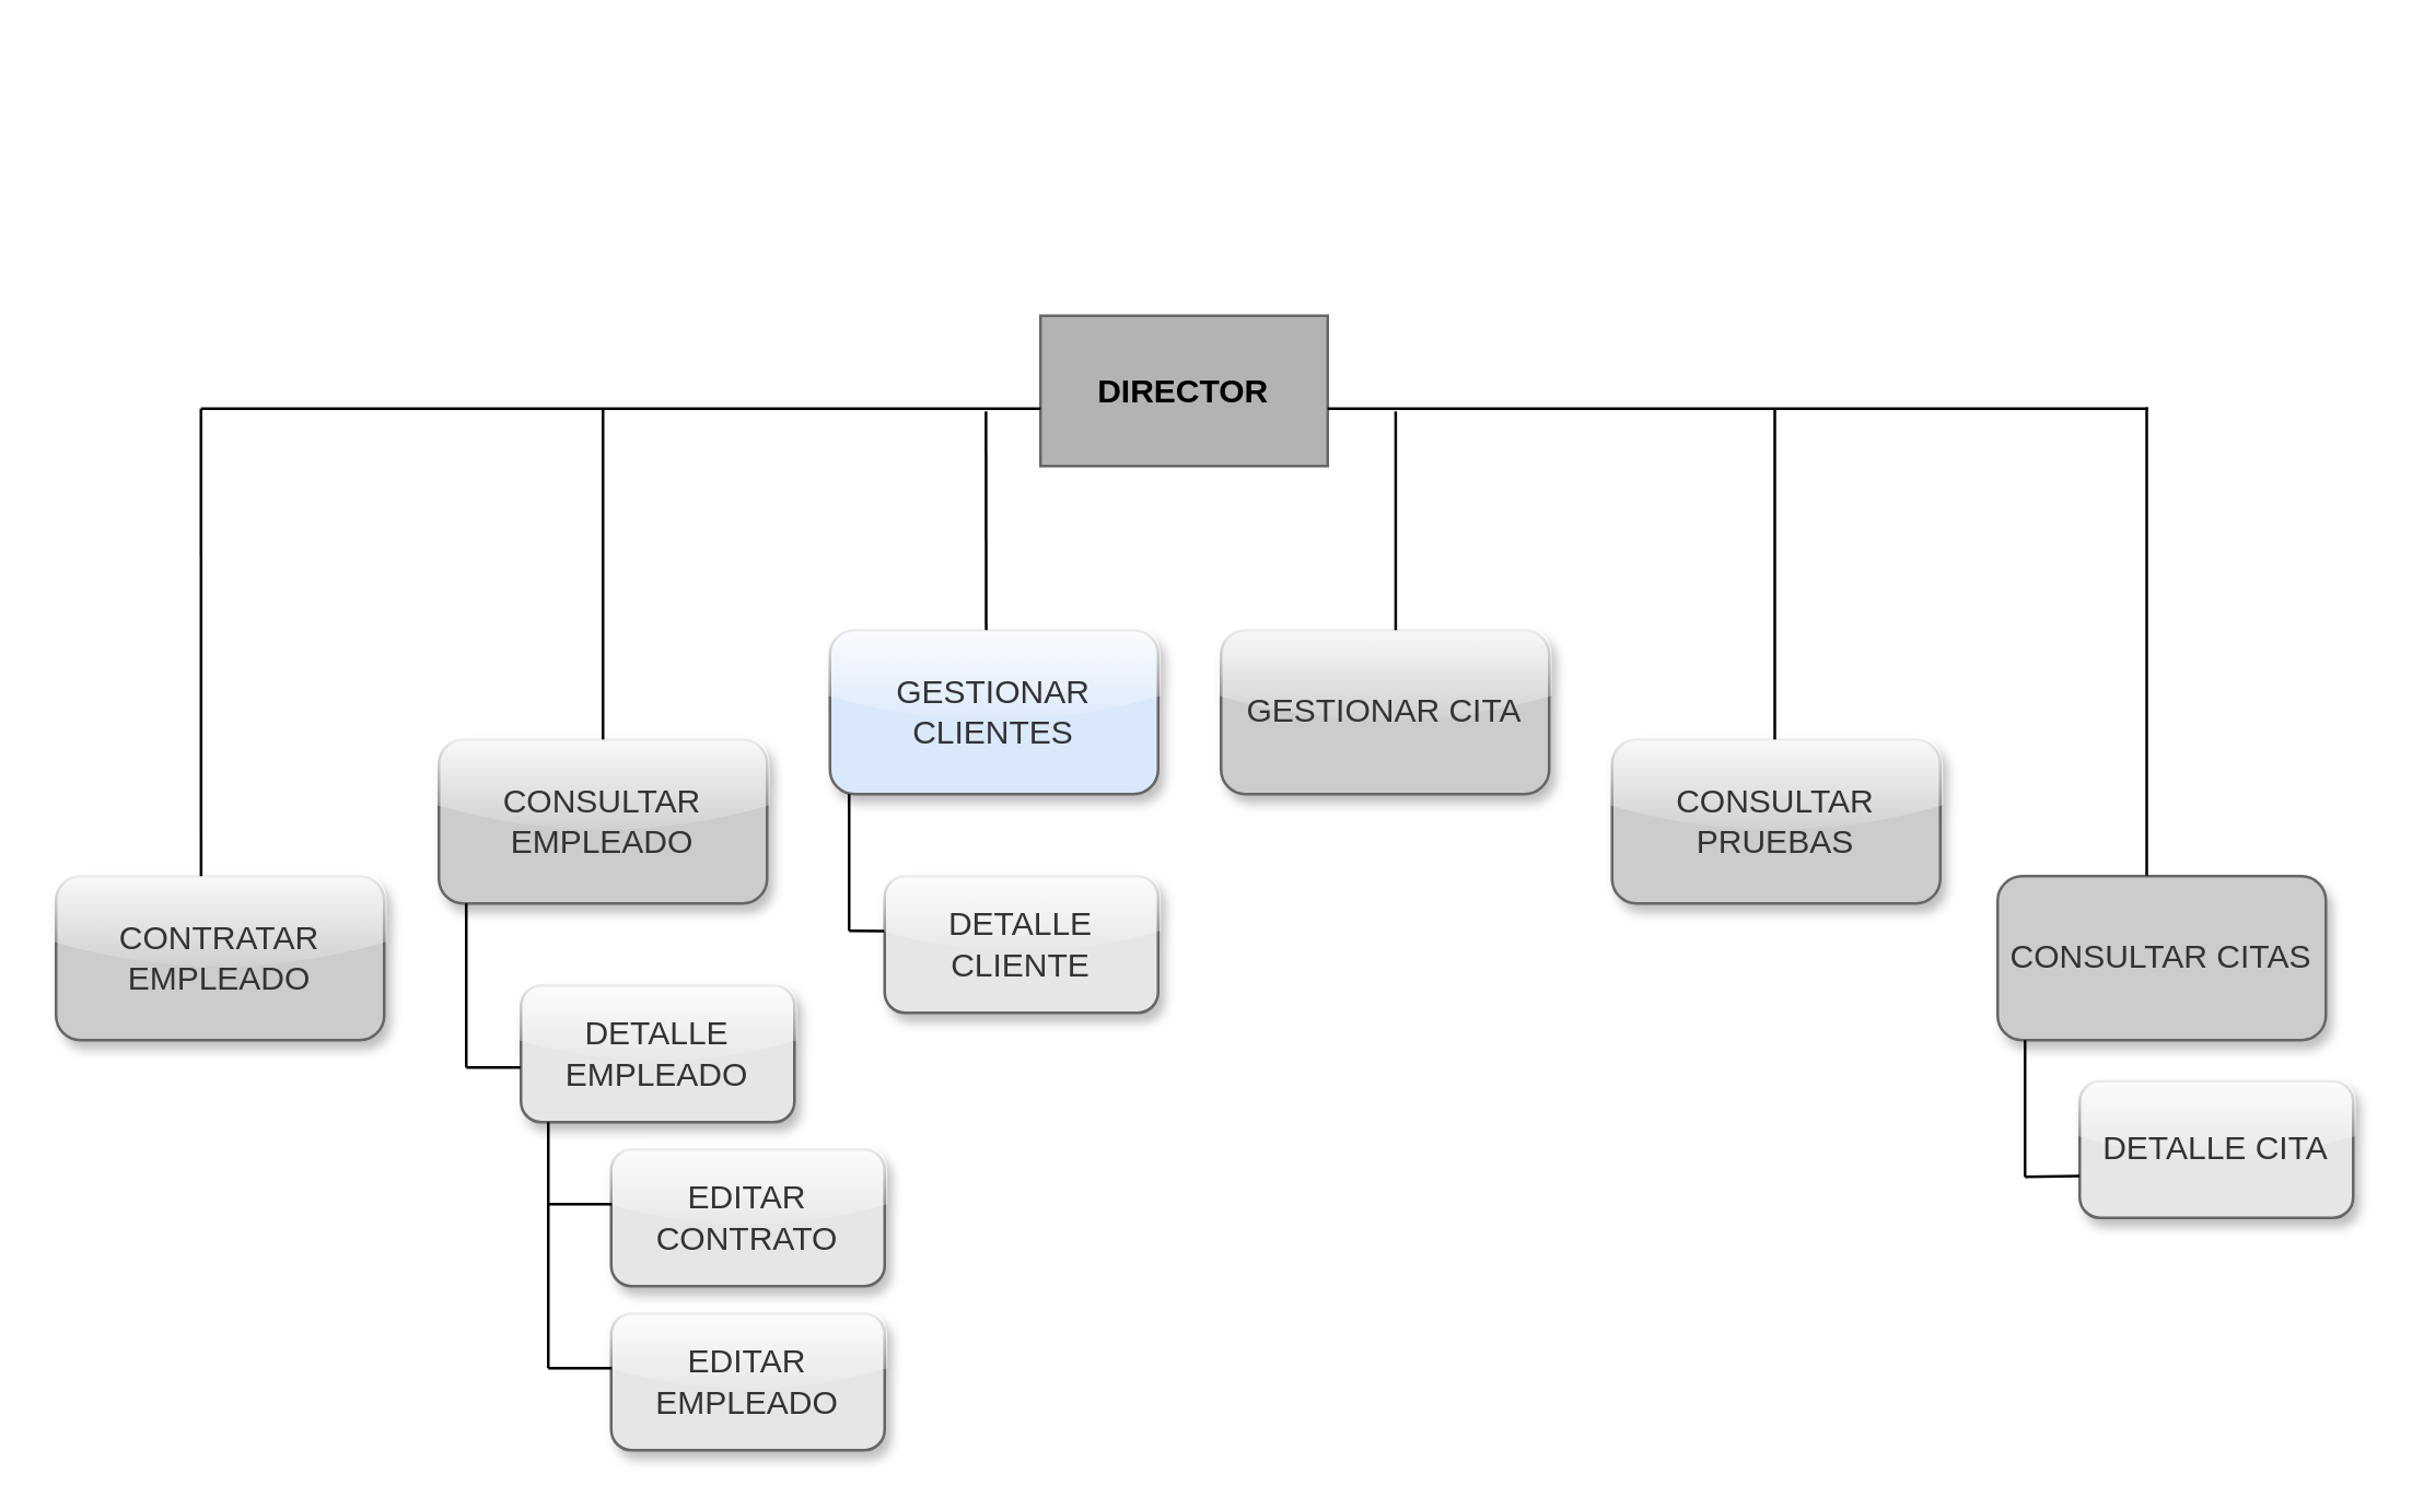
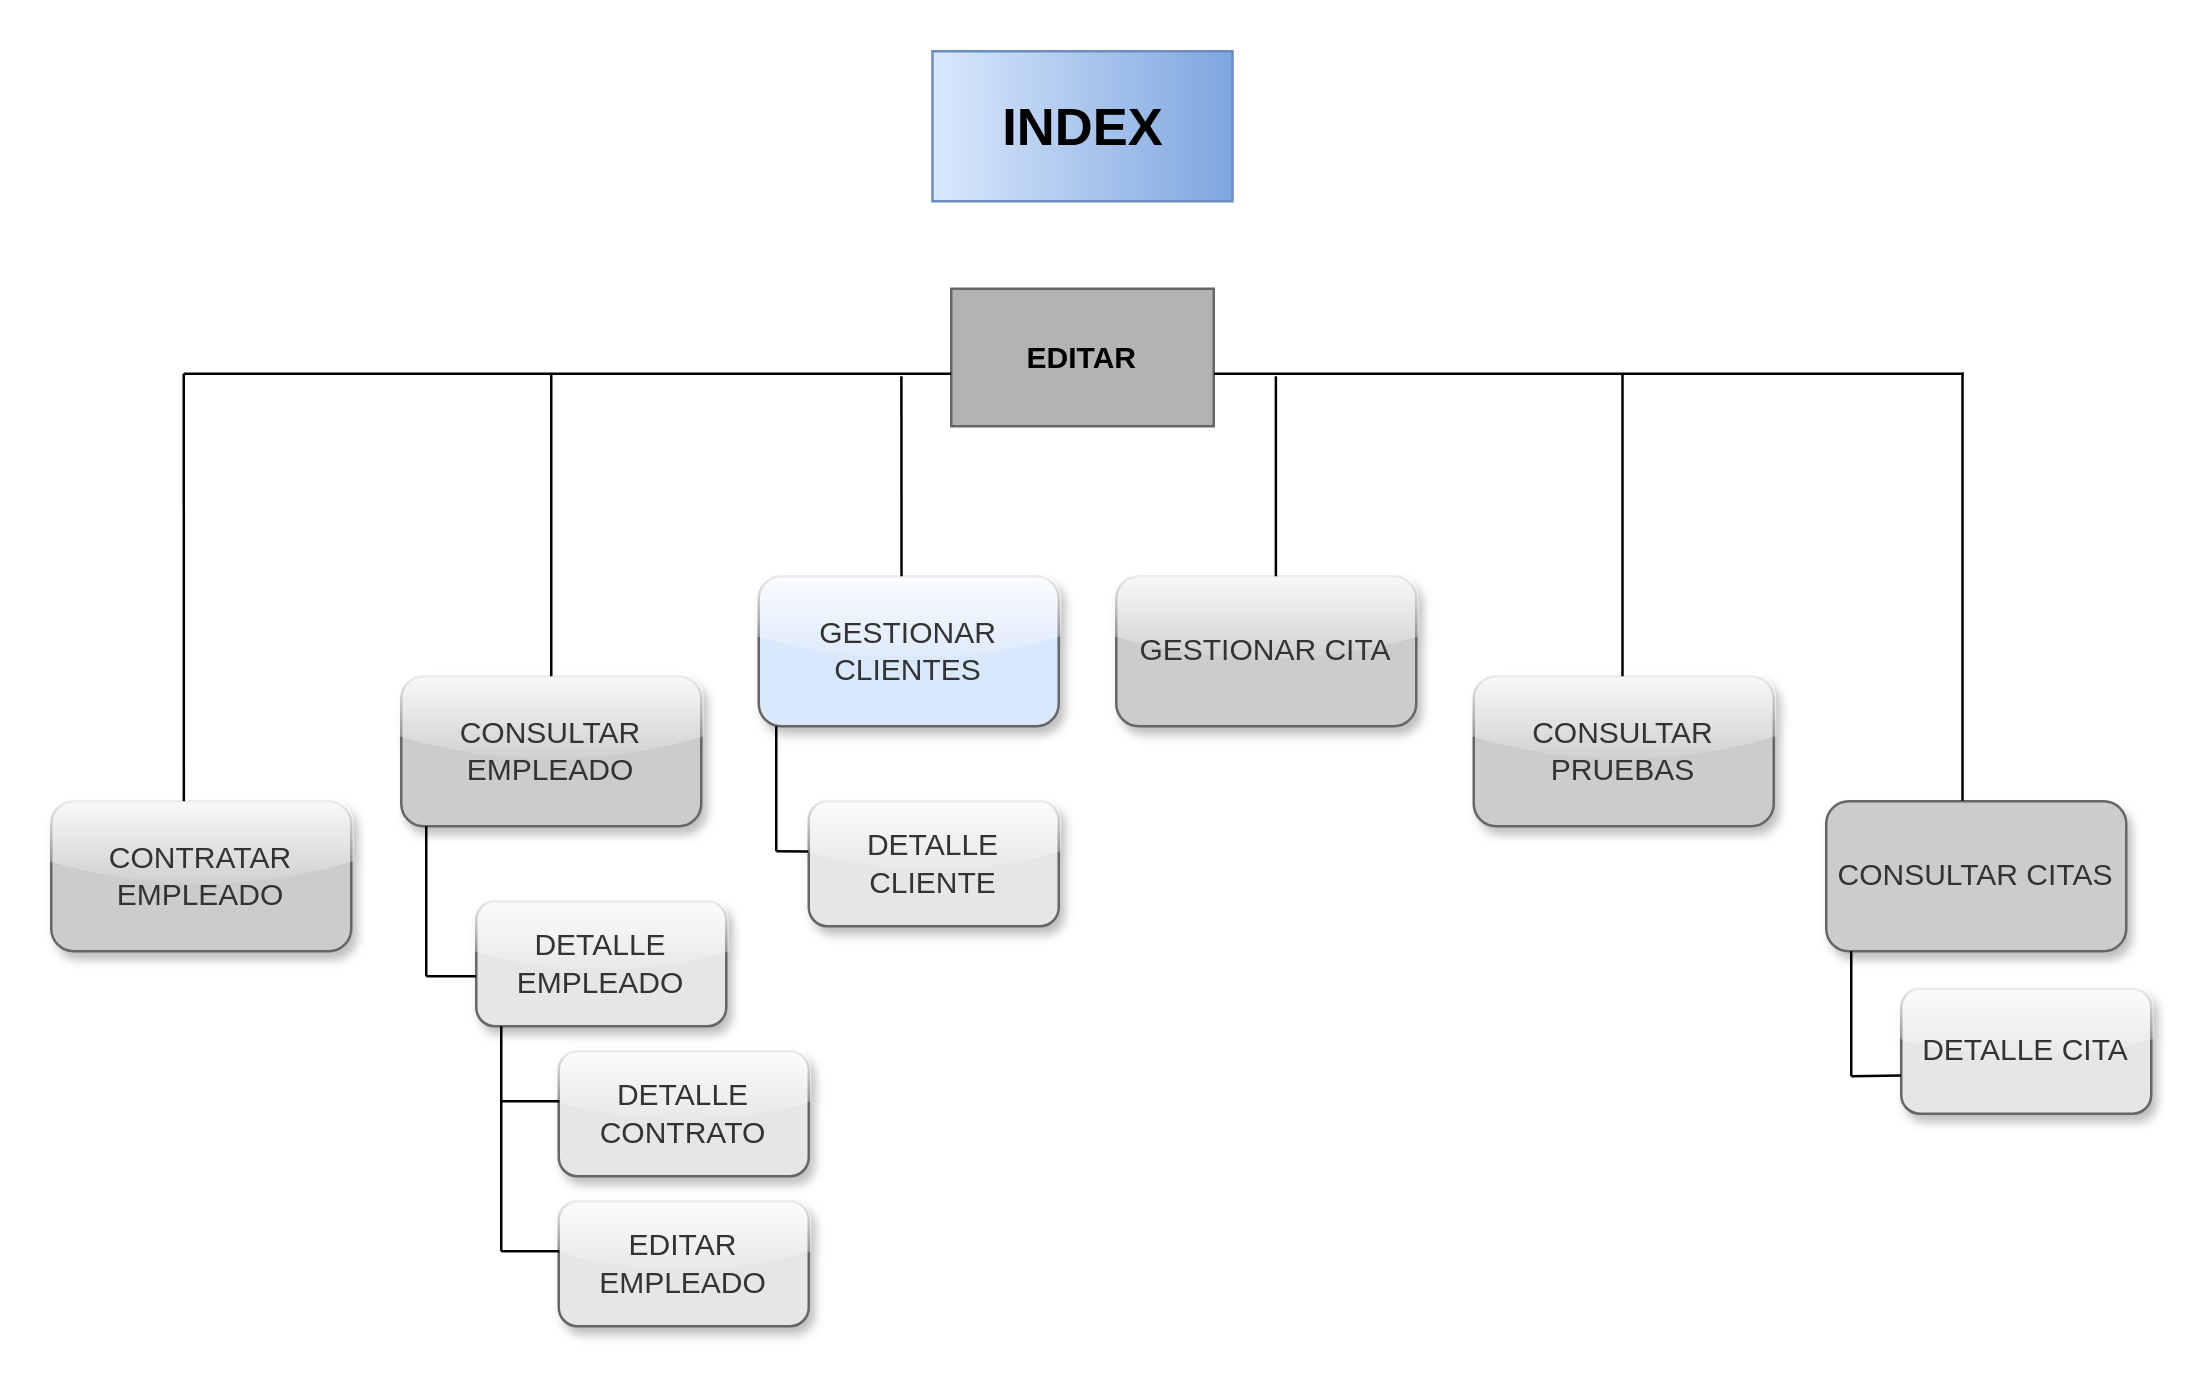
+ <mxCell id="2" value="INDEX" style="rounded=0;fillColor=#dae8fc;strokeColor=#6c8ebf;gradientColor=#7ea6e0;fontStyle=1;horizontal=1;whiteSpace=wrap;html=1;fontSize=21;glass=0;shadow=0;gradientDirection=east;" parent="1" vertex="1"><mxGeometry x="372.5" y="20" width="120" height="60" as="geometry" /></mxCell>
- <mxCell id="3" value="&lt;span&gt;DIRECTOR&lt;/span&gt;" style="rounded=1;whiteSpace=wrap;html=1;arcSize=0;fillColor=#B3B3B3;strokeColor=#666666;gradientColor=#b3b3b3;shadow=0;comic=0;gradientDirection=north;fontStyle=1" parent="1" vertex="1"><mxGeometry x="380" y="115" width="105" height="55" as="geometry" /></mxCell>
+ <mxCell id="3" value="&lt;span&gt;EDITAR&lt;/span&gt;" style="rounded=1;whiteSpace=wrap;html=1;arcSize=0;fillColor=#B3B3B3;strokeColor=#666666;gradientColor=#b3b3b3;shadow=0;comic=0;gradientDirection=north;fontStyle=1" parent="1" vertex="1"><mxGeometry x="380" y="115" width="105" height="55" as="geometry" /></mxCell>
- <mxCell id="20" value="EDITAR CONTRATO" style="rounded=1;whiteSpace=wrap;html=1;fillColor=#E6E6E6;strokeColor=#666666;fontColor=#333333;glass=1;shadow=1;" parent="1" vertex="1"><mxGeometry x="223" y="420" width="100" height="50" as="geometry" /></mxCell>
+ <mxCell id="20" value="DETALLE CONTRATO" style="rounded=1;whiteSpace=wrap;html=1;fillColor=#E6E6E6;strokeColor=#666666;fontColor=#333333;glass=1;shadow=1;" parent="1" vertex="1"><mxGeometry x="223" y="420" width="100" height="50" as="geometry" /></mxCell>
